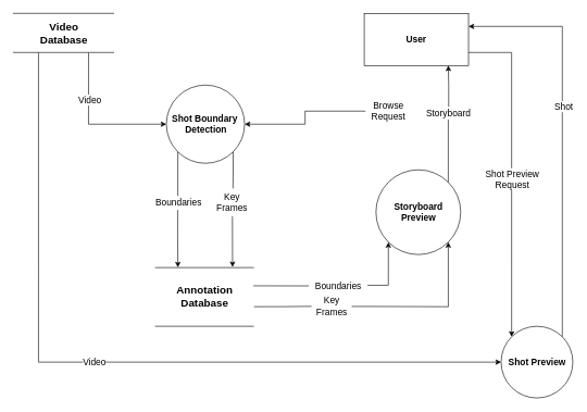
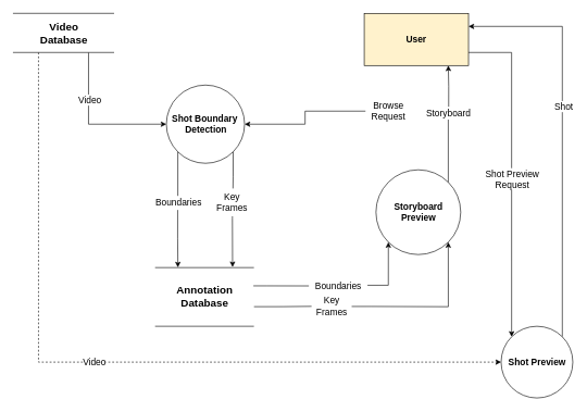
- <mxCell id="5" value="&lt;h3&gt;&lt;b&gt;User&lt;/b&gt;&lt;/h3&gt;" style="rounded=0;whiteSpace=wrap;html=1;hachureGap=4;" parent="1" vertex="1"><mxGeometry x="558" y="20" width="160" height="80" as="geometry" /></mxCell>
+ <mxCell id="5" value="&lt;h3&gt;&lt;b&gt;User&lt;/b&gt;&lt;/h3&gt;" style="rounded=0;whiteSpace=wrap;html=1;hachureGap=4;fillColor=#fff2cc;" parent="1" vertex="1"><mxGeometry x="558" y="20" width="160" height="80" as="geometry" /></mxCell>
- <mxCell id="30" style="edgeStyle=orthogonalEdgeStyle;rounded=0;orthogonalLoop=1;jettySize=auto;html=1;exitX=0.25;exitY=1;exitDx=0;exitDy=0;entryX=0;entryY=0.5;entryDx=0;entryDy=0;fontSize=14;" edge="1" parent="1" source="32" target="13"><mxGeometry relative="1" as="geometry" /></mxCell>
+ <mxCell id="30" style="edgeStyle=orthogonalEdgeStyle;rounded=0;orthogonalLoop=1;jettySize=auto;html=1;exitX=0.25;exitY=1;exitDx=0;exitDy=0;entryX=0;entryY=0.5;entryDx=0;entryDy=0;fontSize=14;dashed=1;" edge="1" parent="1" source="32" target="13"><mxGeometry relative="1" as="geometry" /></mxCell>
